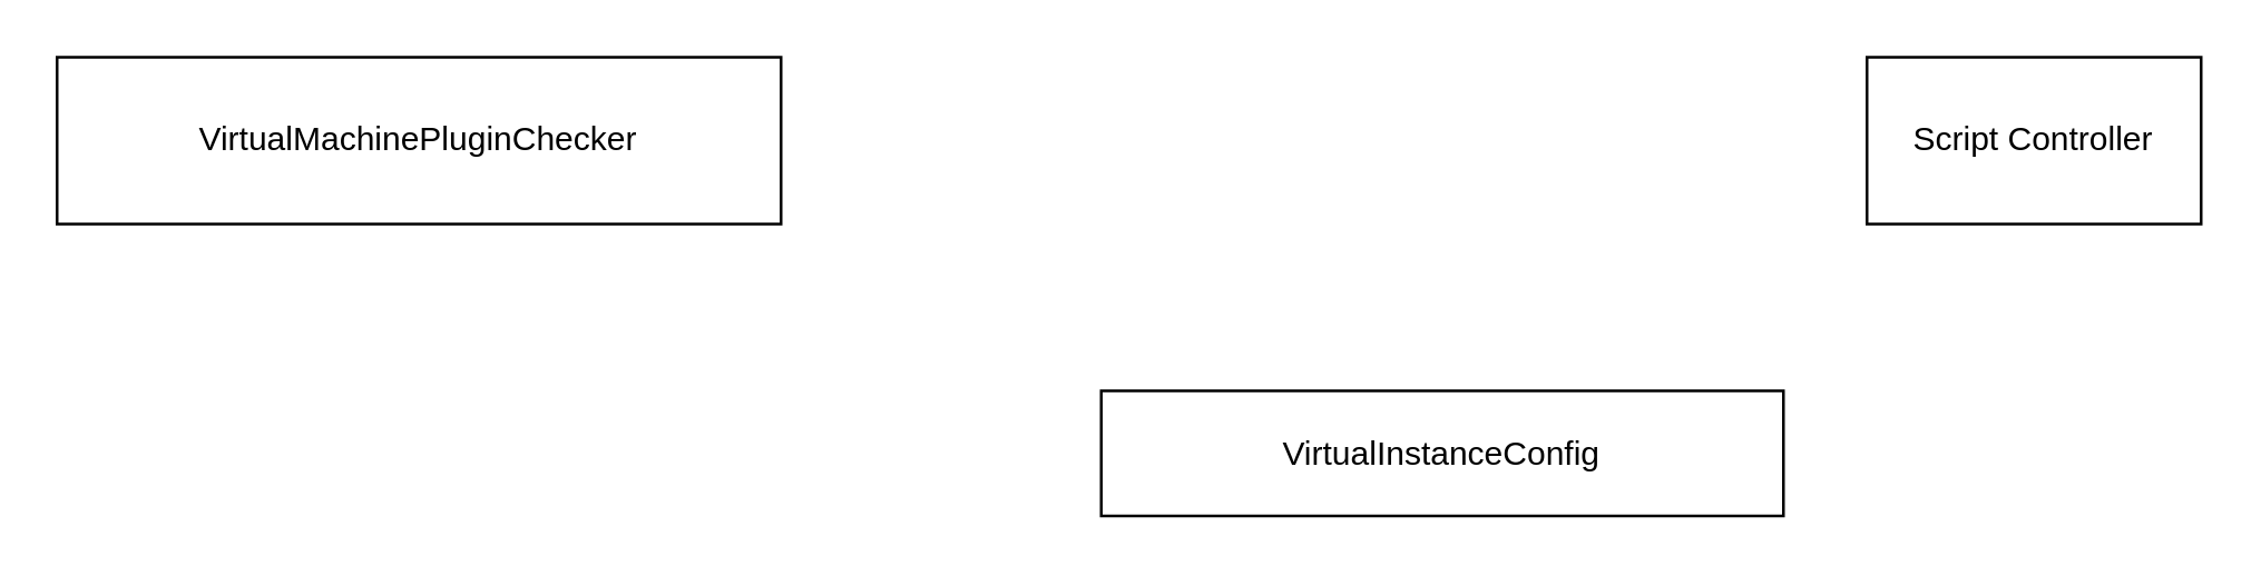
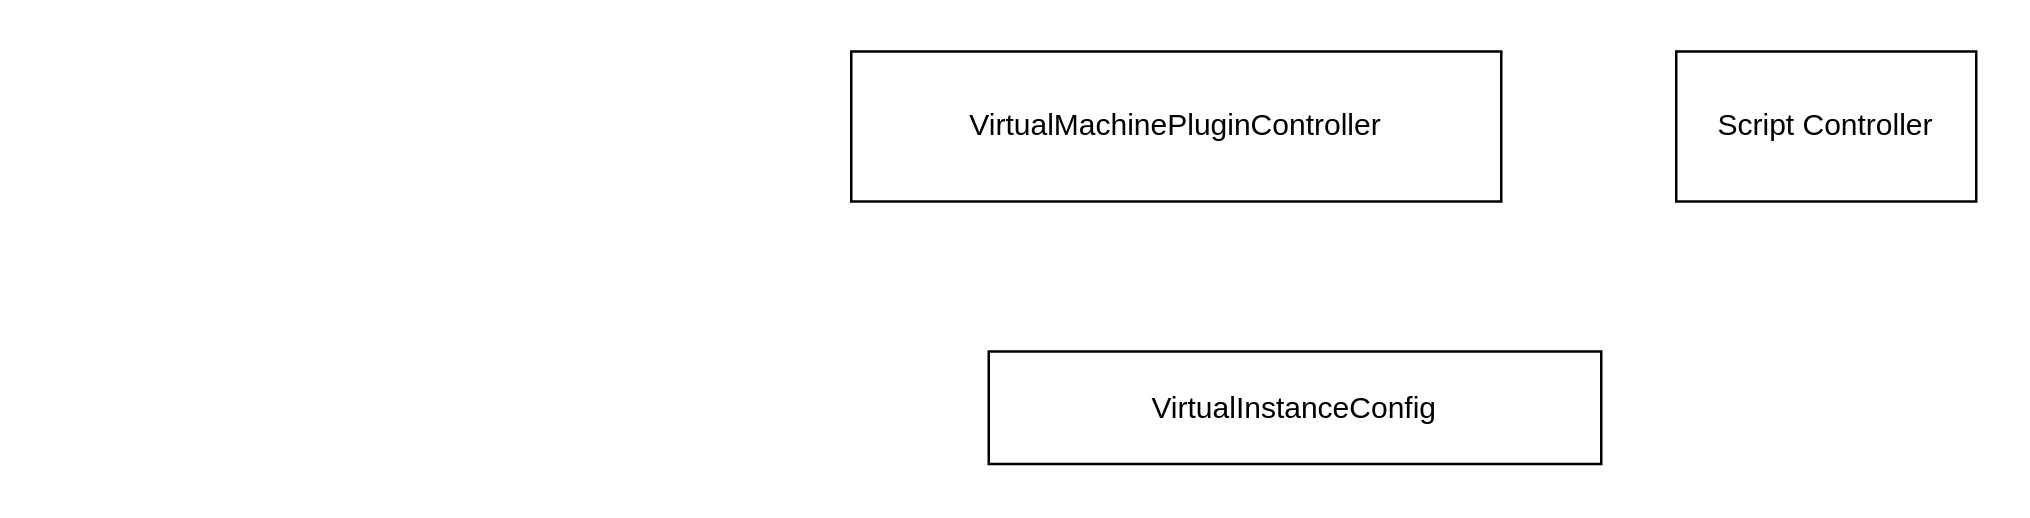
- <mxCell id="5" value="VirtualMachinePluginChecker" style="rounded=0;whiteSpace=wrap;html=1;" parent="1" vertex="1"><mxGeometry x="20" y="20" width="260" height="60" as="geometry" /></mxCell>
+ <mxCell id="2" value="VirtualMachinePluginController" style="rounded=0;whiteSpace=wrap;html=1;" parent="1" vertex="1"><mxGeometry x="340" y="20" width="260" height="60" as="geometry" /></mxCell>
